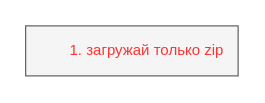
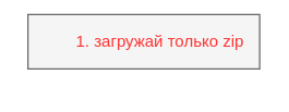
- <mxCell id="2" value="&lt;ol&gt;&lt;li&gt;загружай только zip&amp;nbsp;&lt;/li&gt;&lt;/ol&gt;" style="text;html=1;align=center;verticalAlign=middle;resizable=0;points=[];autosize=1;fillColor=#f5f5f5;strokeColor=#666666;fontColor=#FF3333;" vertex="1" parent="1"><mxGeometry x="20" y="20" width="170" height="40" as="geometry" /></mxCell>
+ <mxCell id="2" value="&lt;ol&gt;&lt;li&gt;загружай только zip&amp;nbsp;&lt;/li&gt;&lt;/ol&gt;" style="text;html=1;align=center;verticalAlign=middle;resizable=0;points=[];autosize=1;fillColor=#f5f5f5;strokeColor=#666666;fontColor=#FF3333;" vertex="1" parent="1"><mxGeometry x="20" y="10" width="170" height="40" as="geometry" /></mxCell>
